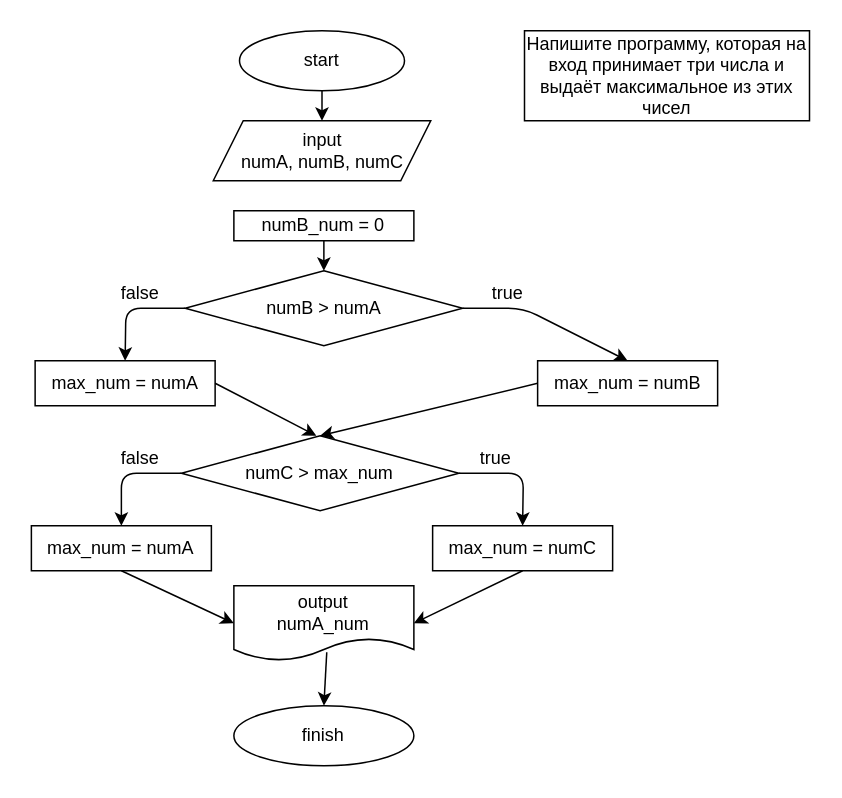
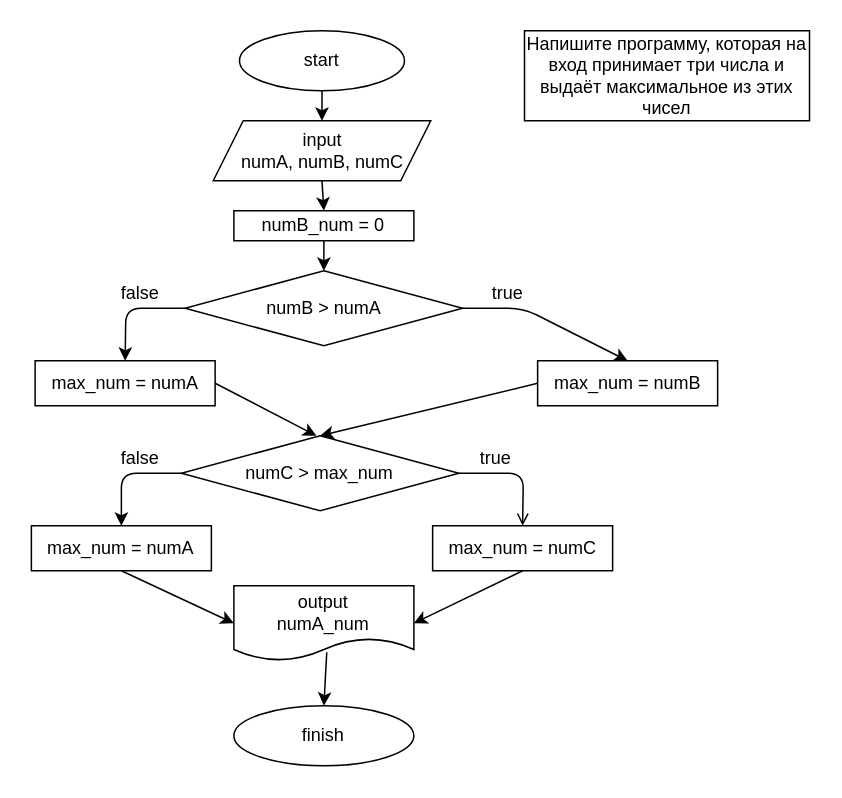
+ <mxCell id="27" value="" style="endArrow=classic;html=1;entryX=0.5;entryY=0;entryDx=0;entryDy=0;exitX=0.5;exitY=1;exitDx=0;exitDy=0;" parent="1" source="3" target="22" edge="1"><mxGeometry width="50" height="50" relative="1" as="geometry"><mxPoint x="269" y="240" as="sourcePoint" /><mxPoint x="319" y="190" as="targetPoint" /></mxGeometry></mxCell>
- <mxCell id="10" style="edgeStyle=none;html=1;entryX=0.5;entryY=0;entryDx=0;entryDy=0;exitX=1;exitY=0.5;exitDx=0;exitDy=0;" parent="1" source="11" target="12" edge="1"><mxGeometry relative="1" as="geometry"><Array as="points"><mxPoint x="348.25" y="315" /></Array></mxGeometry></mxCell>
+ <mxCell id="10" style="edgeStyle=none;html=1;entryX=0.5;entryY=0;entryDx=0;entryDy=0;exitX=1;exitY=0.5;exitDx=0;exitDy=0;endArrow=open;" parent="1" source="11" target="12" edge="1"><mxGeometry relative="1" as="geometry"><Array as="points"><mxPoint x="348.25" y="315" /></Array></mxGeometry></mxCell>
